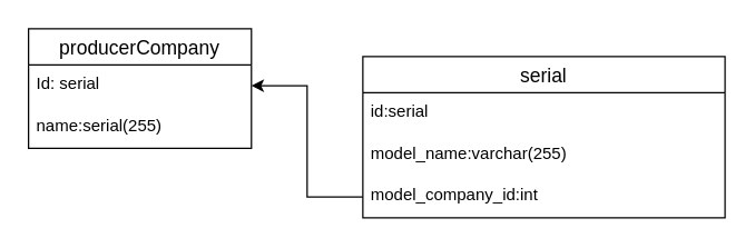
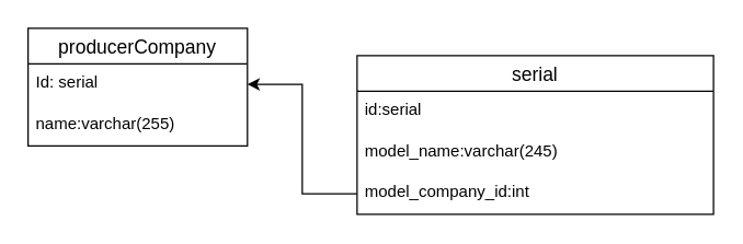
- <mxCell id="4" value="name:serial(255)" style="text;strokeColor=none;fillColor=none;spacingLeft=4;spacingRight=4;overflow=hidden;rotatable=0;points=[[0,0.5],[1,0.5]];portConstraint=eastwest;fontSize=12;" vertex="1" parent="2"><mxGeometry y="56" width="160" height="30" as="geometry" /></mxCell>
+ <mxCell id="4" value="name:varchar(255)" style="text;strokeColor=none;fillColor=none;spacingLeft=4;spacingRight=4;overflow=hidden;rotatable=0;points=[[0,0.5],[1,0.5]];portConstraint=eastwest;fontSize=12;" vertex="1" parent="2"><mxGeometry y="56" width="160" height="30" as="geometry" /></mxCell>
- <mxCell id="7" value="model_name:varchar(255)" style="text;strokeColor=none;fillColor=none;spacingLeft=4;spacingRight=4;overflow=hidden;rotatable=0;points=[[0,0.5],[1,0.5]];portConstraint=eastwest;fontSize=12;" vertex="1" parent="5"><mxGeometry y="56" width="260" height="30" as="geometry" /></mxCell>
+ <mxCell id="7" value="model_name:varchar(245)" style="text;strokeColor=none;fillColor=none;spacingLeft=4;spacingRight=4;overflow=hidden;rotatable=0;points=[[0,0.5],[1,0.5]];portConstraint=eastwest;fontSize=12;" vertex="1" parent="5"><mxGeometry y="56" width="260" height="30" as="geometry" /></mxCell>
